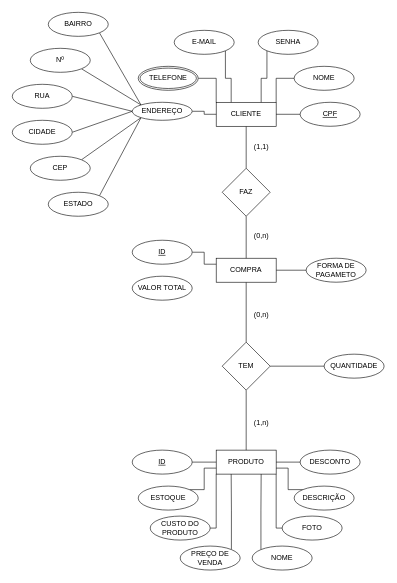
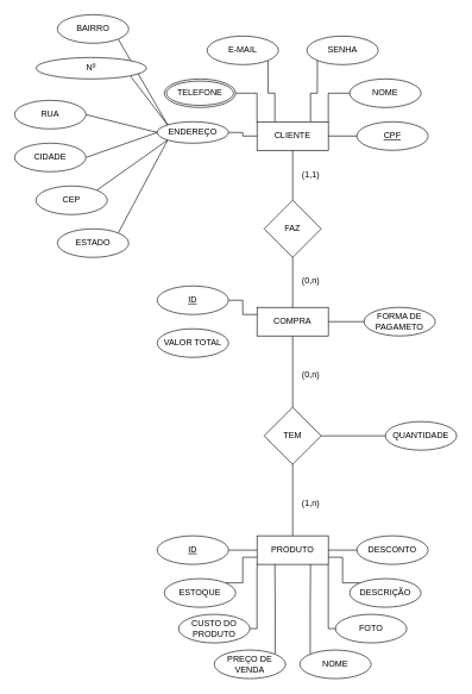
- <mxCell id="44" value="Nº" style="ellipse;whiteSpace=wrap;html=1;align=center;" parent="1" vertex="1"><mxGeometry x="50" y="80" width="100" height="40" as="geometry" /></mxCell>
+ <mxCell id="44" value="Nº" style="ellipse;whiteSpace=wrap;html=1;align=center;" parent="1" vertex="1"><mxGeometry x="50" y="80" width="155" height="30" as="geometry" /></mxCell>
